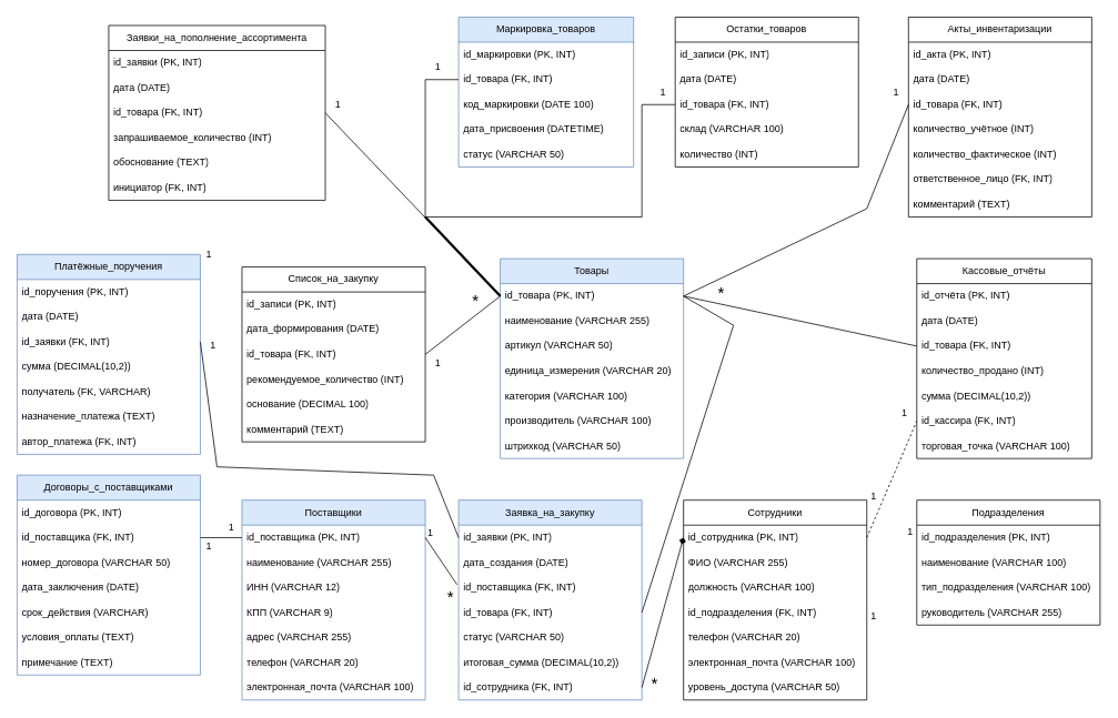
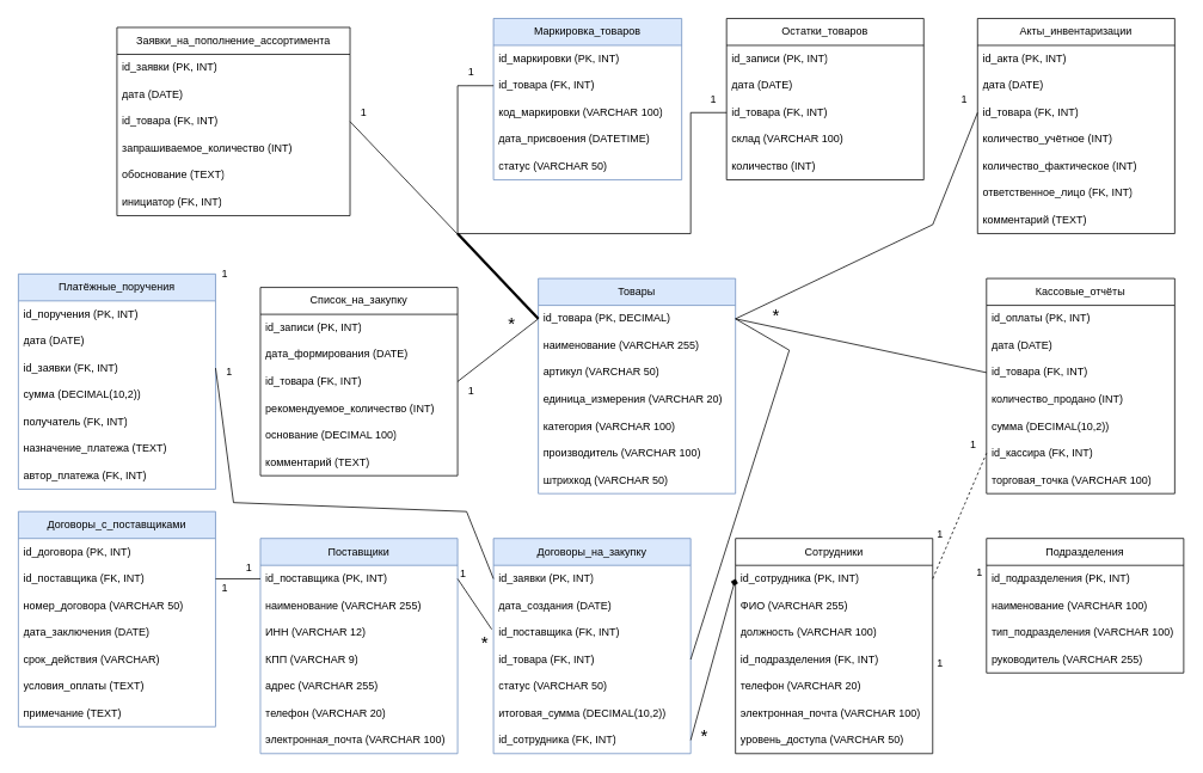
- <mxCell id="86" value="код_маркировки (DATE 100)" style="text;strokeColor=none;fillColor=none;align=left;verticalAlign=middle;spacingLeft=4;spacingRight=4;overflow=hidden;points=[[0,0.5],[1,0.5]];portConstraint=eastwest;rotatable=0;whiteSpace=wrap;html=1;" vertex="1" parent="83"><mxGeometry y="90" width="210" height="30" as="geometry" /></mxCell>
+ <mxCell id="86" value="код_маркировки (VARCHAR 100)" style="text;strokeColor=none;fillColor=none;align=left;verticalAlign=middle;spacingLeft=4;spacingRight=4;overflow=hidden;points=[[0,0.5],[1,0.5]];portConstraint=eastwest;rotatable=0;whiteSpace=wrap;html=1;" vertex="1" parent="83"><mxGeometry y="90" width="210" height="30" as="geometry" /></mxCell>
- <mxCell id="3" value="id_товара (PK, INT)" style="text;strokeColor=none;fillColor=none;align=left;verticalAlign=middle;spacingLeft=4;spacingRight=4;overflow=hidden;points=[[0,0.5],[1,0.5]];portConstraint=eastwest;rotatable=0;whiteSpace=wrap;html=1;" parent="2" vertex="1"><mxGeometry y="30" width="220" height="30" as="geometry" /></mxCell>
+ <mxCell id="3" value="id_товара (PK, DECIMAL)" style="text;strokeColor=none;fillColor=none;align=left;verticalAlign=middle;spacingLeft=4;spacingRight=4;overflow=hidden;points=[[0,0.5],[1,0.5]];portConstraint=eastwest;rotatable=0;whiteSpace=wrap;html=1;" parent="2" vertex="1"><mxGeometry y="30" width="220" height="30" as="geometry" /></mxCell>
- <mxCell id="76" value="id_отчёта (PK, INT)" style="text;strokeColor=none;fillColor=none;align=left;verticalAlign=middle;spacingLeft=4;spacingRight=4;overflow=hidden;points=[[0,0.5],[1,0.5]];portConstraint=eastwest;rotatable=0;whiteSpace=wrap;html=1;" vertex="1" parent="75"><mxGeometry y="30" width="210" height="30" as="geometry" /></mxCell>
+ <mxCell id="76" value="id_оплаты (PK, INT)" style="text;strokeColor=none;fillColor=none;align=left;verticalAlign=middle;spacingLeft=4;spacingRight=4;overflow=hidden;points=[[0,0.5],[1,0.5]];portConstraint=eastwest;rotatable=0;whiteSpace=wrap;html=1;" vertex="1" parent="75"><mxGeometry y="30" width="210" height="30" as="geometry" /></mxCell>
- <mxCell id="94" value="&lt;div&gt;получатель (FK, VARCHAR)&lt;/div&gt;" style="text;strokeColor=none;fillColor=none;align=left;verticalAlign=middle;spacingLeft=4;spacingRight=4;overflow=hidden;points=[[0,0.5],[1,0.5]];portConstraint=eastwest;rotatable=0;whiteSpace=wrap;html=1;" vertex="1" parent="89"><mxGeometry y="150" width="220" height="30" as="geometry" /></mxCell>
+ <mxCell id="94" value="&lt;div&gt;получатель (FK, INT)&lt;/div&gt;" style="text;strokeColor=none;fillColor=none;align=left;verticalAlign=middle;spacingLeft=4;spacingRight=4;overflow=hidden;points=[[0,0.5],[1,0.5]];portConstraint=eastwest;rotatable=0;whiteSpace=wrap;html=1;" vertex="1" parent="89"><mxGeometry y="150" width="220" height="30" as="geometry" /></mxCell>
- <mxCell id="25" value="Заявка_на_закупку" style="swimlane;fontStyle=0;childLayout=stackLayout;horizontal=1;startSize=30;horizontalStack=0;resizeParent=1;resizeParentMax=0;resizeLast=0;collapsible=1;marginBottom=0;whiteSpace=wrap;html=1;strokeColor=#6c8ebf;fillColor=#dae8fc;" vertex="1" parent="1"><mxGeometry x="550" y="600" width="220" height="240" as="geometry" /></mxCell>
+ <mxCell id="25" value="Договоры_на_закупку" style="swimlane;fontStyle=0;childLayout=stackLayout;horizontal=1;startSize=30;horizontalStack=0;resizeParent=1;resizeParentMax=0;resizeLast=0;collapsible=1;marginBottom=0;whiteSpace=wrap;html=1;strokeColor=#6c8ebf;fillColor=#dae8fc;" vertex="1" parent="1"><mxGeometry x="550" y="600" width="220" height="240" as="geometry" /></mxCell>
